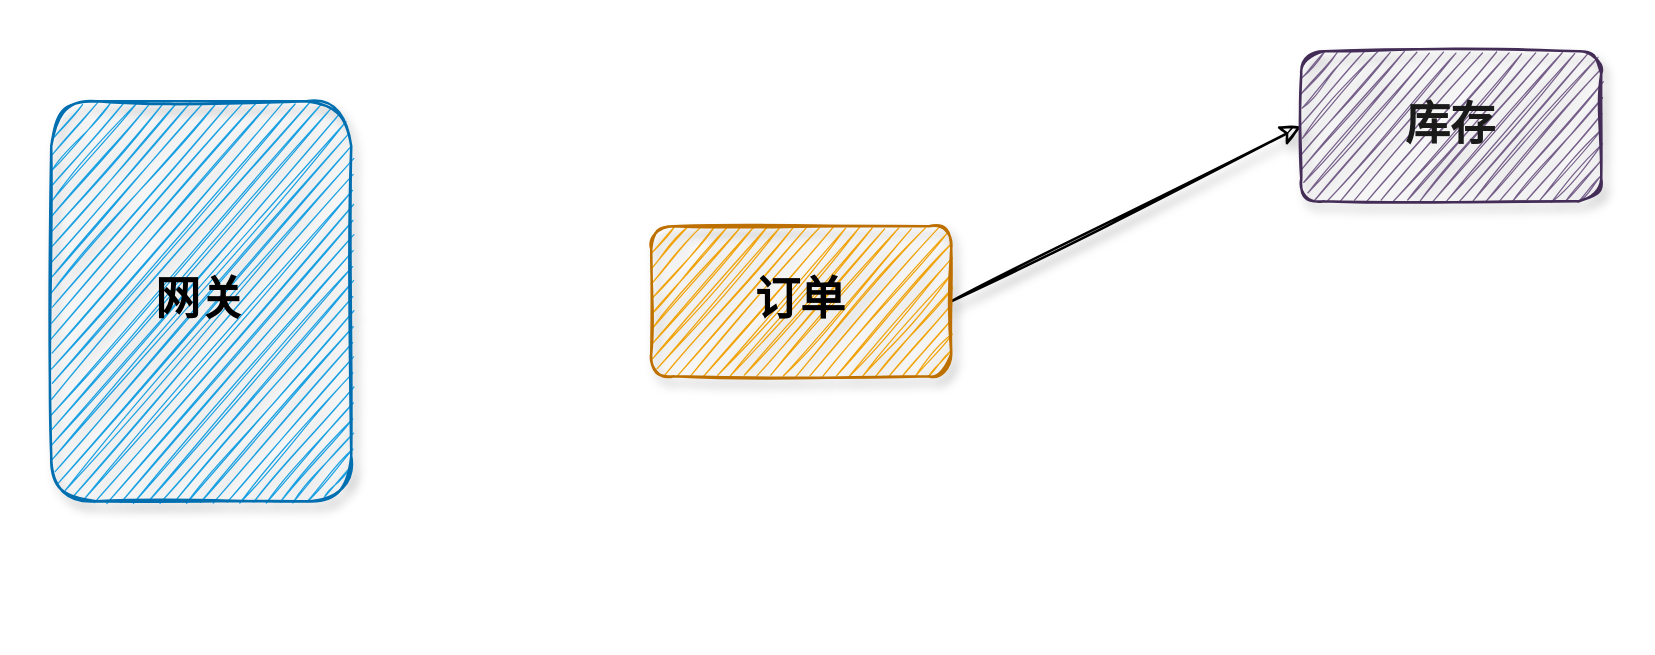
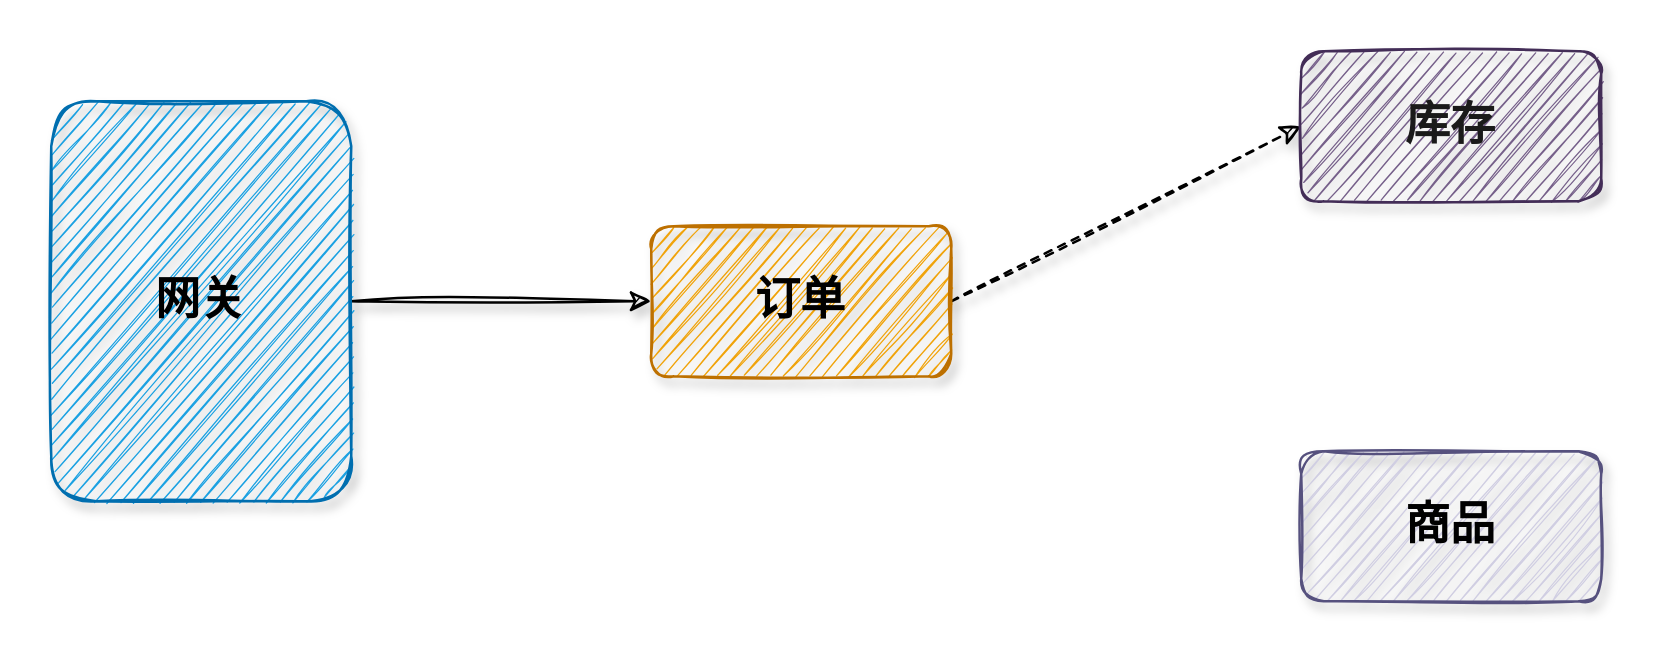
- <mxCell id="4" style="edgeStyle=none;rounded=0;orthogonalLoop=1;jettySize=auto;html=1;entryX=0;entryY=0.5;entryDx=0;entryDy=0;fontSize=18;exitX=1;exitY=0.5;exitDx=0;exitDy=0;shadow=1;sketch=1;" edge="1" parent="1" source="5" target="7"><mxGeometry relative="1" as="geometry" /></mxCell>
+ <mxCell id="4" style="edgeStyle=none;rounded=0;orthogonalLoop=1;jettySize=auto;html=1;entryX=0;entryY=0.5;entryDx=0;entryDy=0;fontSize=18;exitX=1;exitY=0.5;exitDx=0;exitDy=0;shadow=1;sketch=1;dashed=1;" edge="1" parent="1" source="5" target="7"><mxGeometry relative="1" as="geometry" /></mxCell>
+ <mxCell id="2" style="edgeStyle=orthogonalEdgeStyle;rounded=0;orthogonalLoop=1;jettySize=auto;html=1;entryX=0;entryY=0.5;entryDx=0;entryDy=0;fontSize=18;shadow=1;sketch=1;endArrow=classic;endFill=1;" edge="1" parent="1" source="3" target="5"><mxGeometry relative="1" as="geometry" /></mxCell>
+ <mxCell id="6" value="&lt;b&gt;商品&lt;/b&gt;" style="rounded=1;whiteSpace=wrap;html=1;fontSize=18;fillColor=#d0cee2;strokeColor=#56517e;shadow=1;sketch=1;" vertex="1" parent="1"><mxGeometry x="520" y="180" width="120" height="60" as="geometry" /></mxCell>
